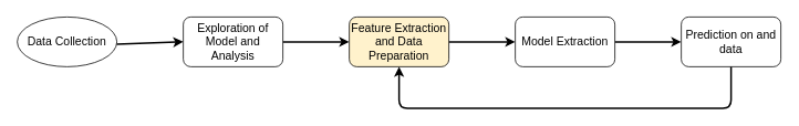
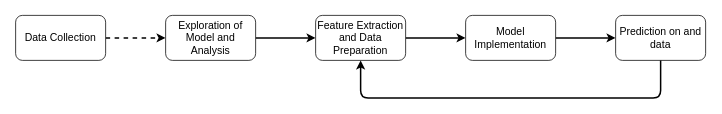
- <mxCell id="3" value="&lt;font style=&quot;font-size: 14px;&quot; color=&quot;#000000&quot;&gt;Data Collection&lt;/font&gt;" style="ellipse;whiteSpace=wrap;html=1;fillColor=#FFFFFF;strokeColor=#000000;" vertex="1" parent="1"><mxGeometry x="20" y="20" width="120" height="60" as="geometry" /></mxCell>
+ <mxCell id="3" value="&lt;font style=&quot;font-size: 14px;&quot; color=&quot;#000000&quot;&gt;Data Collection&lt;/font&gt;" style="rounded=1;whiteSpace=wrap;html=1;fillColor=#FFFFFF;strokeColor=#000000;" vertex="1" parent="1"><mxGeometry x="20" y="20" width="120" height="60" as="geometry" /></mxCell>
- <mxCell id="7" value="&lt;font color=&quot;#000000&quot;&gt;&lt;span style=&quot;font-size: 14px;&quot;&gt;Feature Extraction and Data Preparation&lt;/span&gt;&lt;/font&gt;" style="rounded=1;whiteSpace=wrap;html=1;fillColor=#fff2cc;strokeColor=#000000;" vertex="1" parent="1"><mxGeometry x="420" y="20" width="120" height="60" as="geometry" /></mxCell>
+ <mxCell id="7" value="&lt;font color=&quot;#000000&quot;&gt;&lt;span style=&quot;font-size: 14px;&quot;&gt;Feature Extraction and Data Preparation&lt;/span&gt;&lt;/font&gt;" style="rounded=1;whiteSpace=wrap;html=1;fillColor=#FFFFFF;strokeColor=#000000;" vertex="1" parent="1"><mxGeometry x="420" y="20" width="120" height="60" as="geometry" /></mxCell>
- <mxCell id="9" value="&lt;font color=&quot;#000000&quot;&gt;&lt;span style=&quot;font-size: 14px;&quot;&gt;Model Extraction&lt;br&gt;&lt;/span&gt;&lt;/font&gt;" style="rounded=1;whiteSpace=wrap;html=1;fillColor=#FFFFFF;strokeColor=#000000;" vertex="1" parent="1"><mxGeometry x="620" y="20" width="120" height="60" as="geometry" /></mxCell>
+ <mxCell id="9" value="&lt;font color=&quot;#000000&quot;&gt;&lt;span style=&quot;font-size: 14px;&quot;&gt;Model Implementation&lt;br&gt;&lt;/span&gt;&lt;/font&gt;" style="rounded=1;whiteSpace=wrap;html=1;fillColor=#FFFFFF;strokeColor=#000000;" vertex="1" parent="1"><mxGeometry x="620" y="20" width="120" height="60" as="geometry" /></mxCell>
- <mxCell id="2" value="" style="edgeStyle=none;html=1;fontFamily=Helvetica;fontSize=14;fontColor=#000000;strokeColor=#000000;strokeWidth=2;" edge="1" parent="1" source="3" target="5"><mxGeometry relative="1" as="geometry" /></mxCell>
+ <mxCell id="2" value="" style="edgeStyle=none;html=1;fontFamily=Helvetica;fontSize=14;fontColor=#000000;strokeColor=#000000;strokeWidth=2;dashed=1;" edge="1" parent="1" source="3" target="5"><mxGeometry relative="1" as="geometry" /></mxCell>
